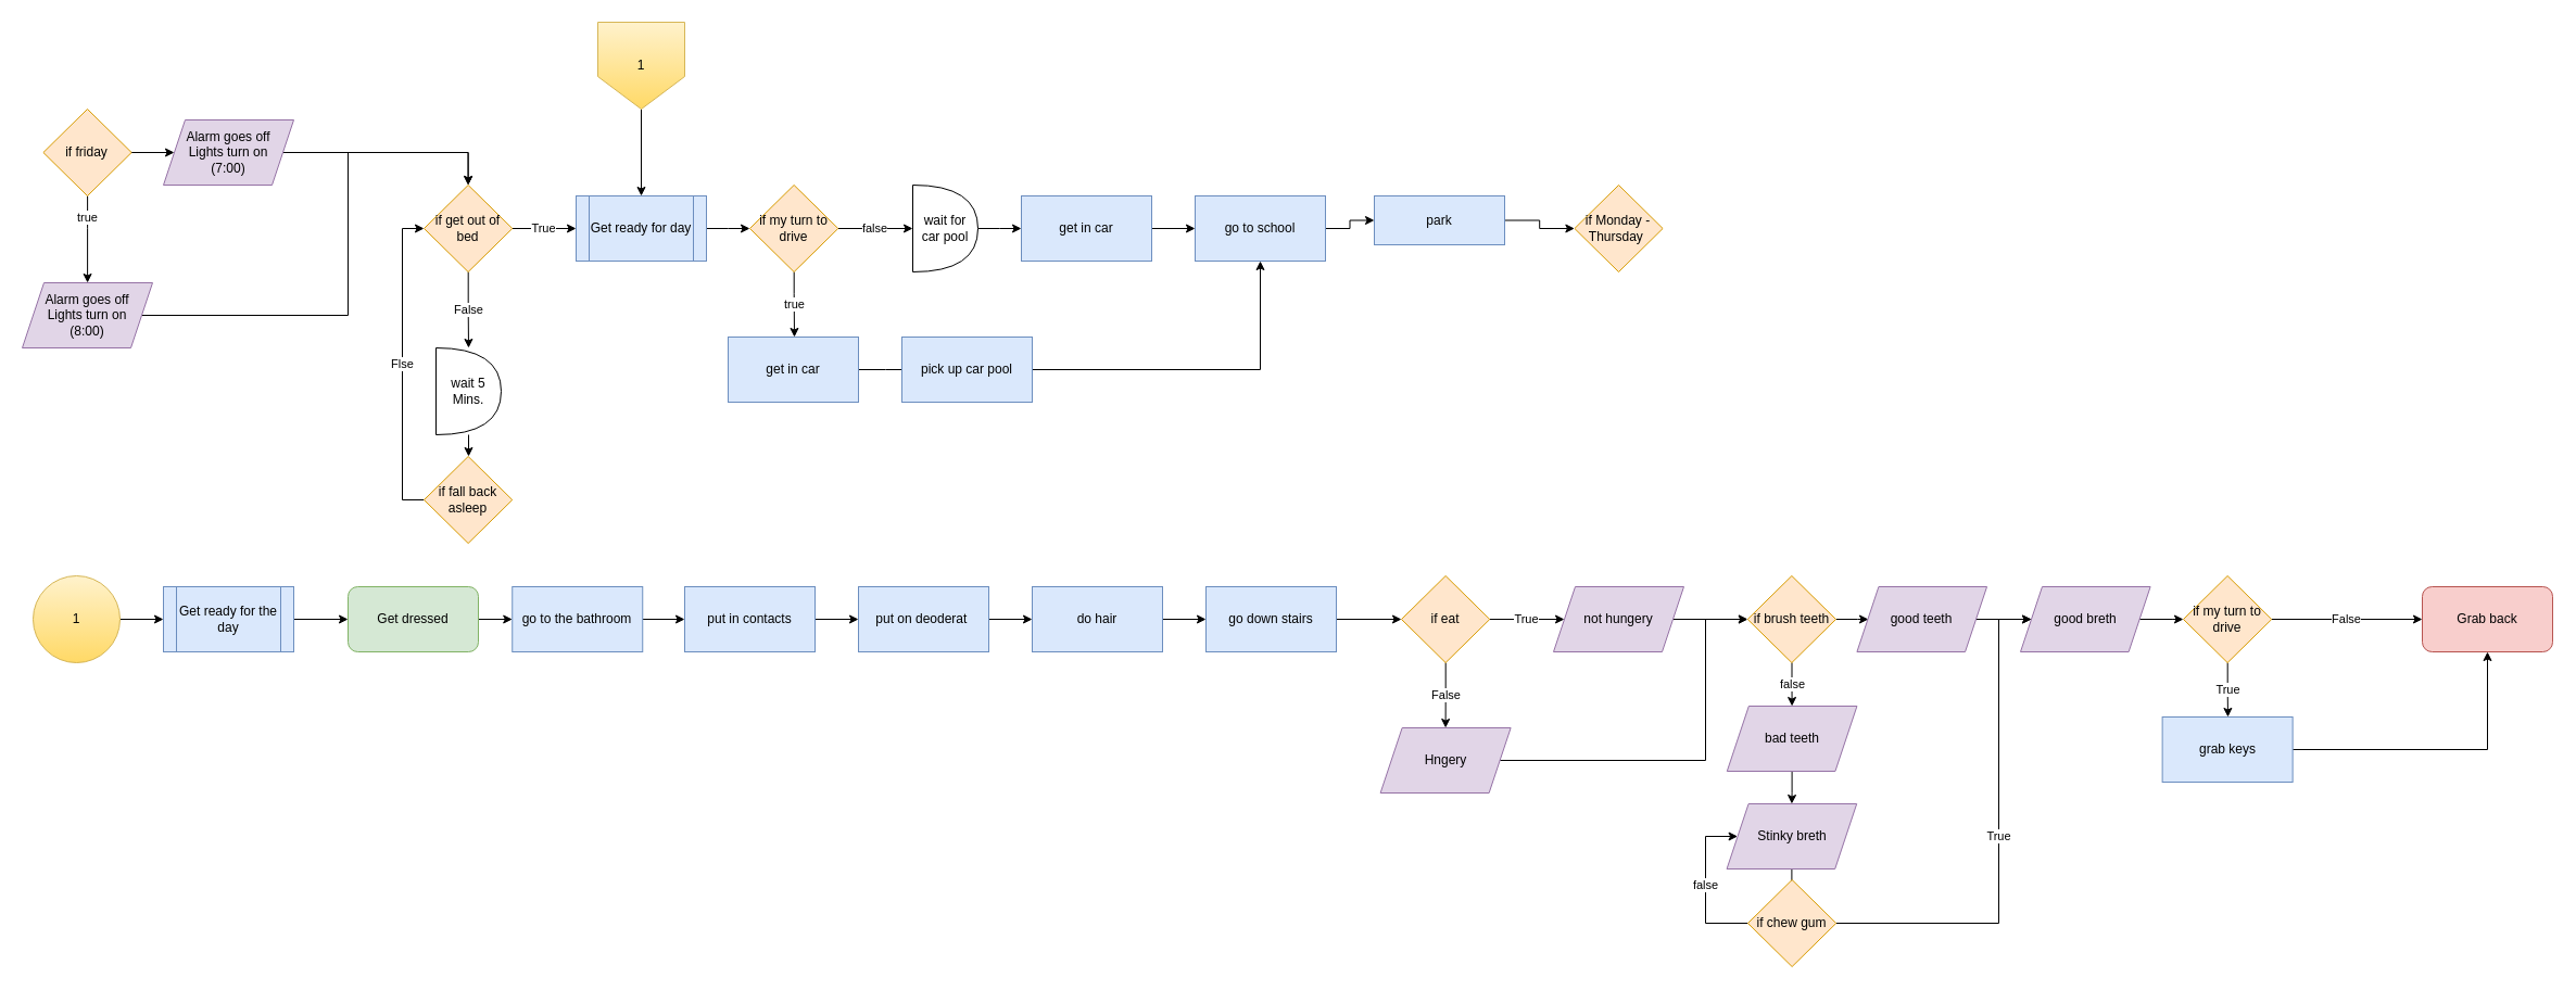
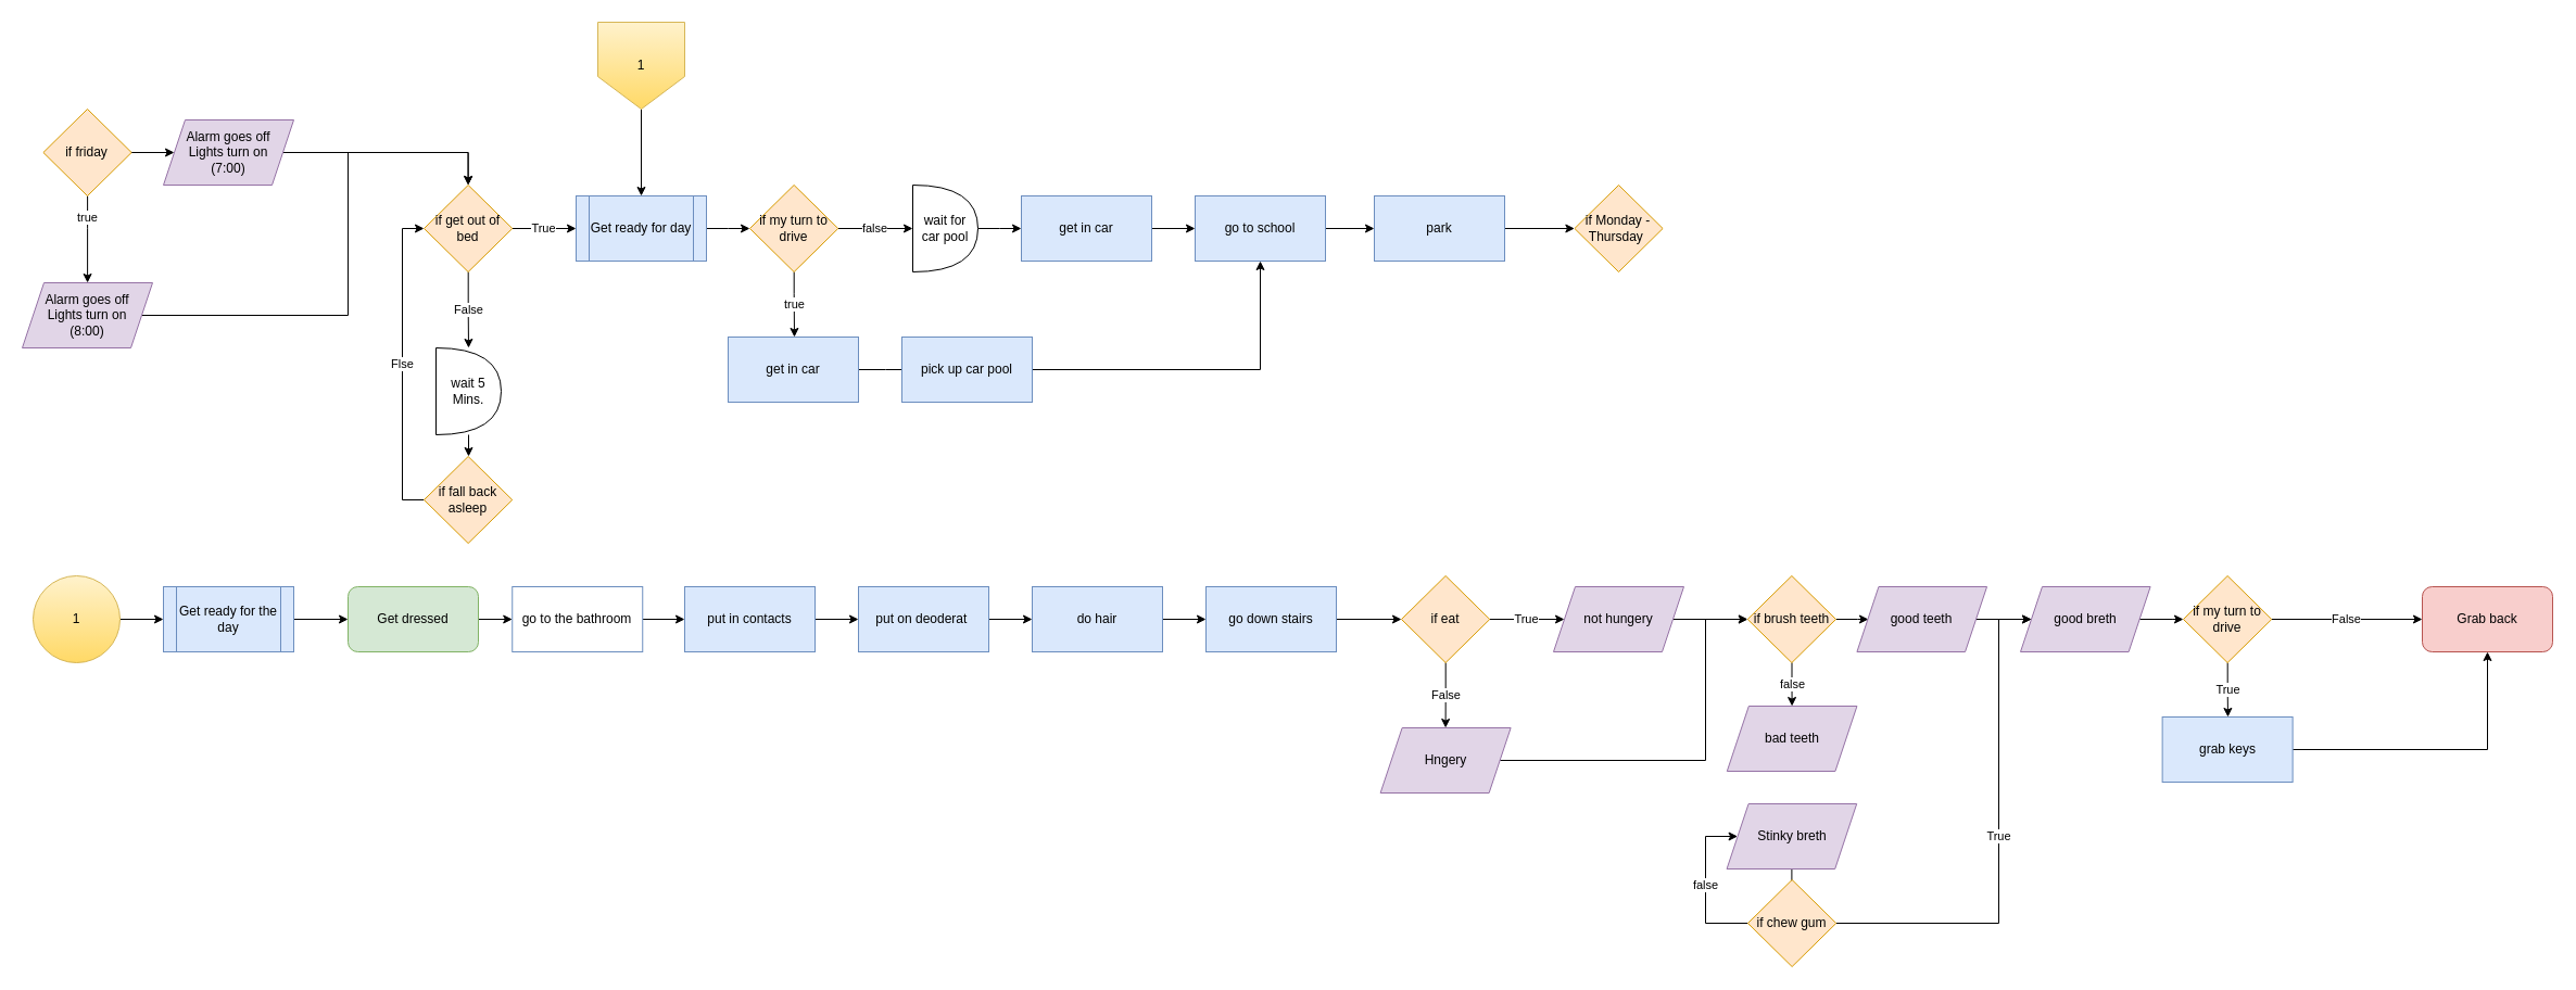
- <mxCell id="72" value="park" style="whiteSpace=wrap;html=1;rounded=0;strokeColor=#6c8ebf;fillColor=#dae8fc;" vertex="1" parent="1"><mxGeometry x="1265" y="180" width="120" height="45" as="geometry" /></mxCell>
+ <mxCell id="72" value="park" style="whiteSpace=wrap;html=1;rounded=0;strokeColor=#6c8ebf;fillColor=#dae8fc;" vertex="1" parent="1"><mxGeometry x="1265" y="180" width="120" height="60" as="geometry" /></mxCell>
- <mxCell id="28" value="go to the bathroom" style="rounded=0;whiteSpace=wrap;html=1;fillColor=#dae8fc;strokeColor=#6c8ebf;" parent="1" vertex="1"><mxGeometry x="471.25" y="540" width="120" height="60" as="geometry" /></mxCell>
+ <mxCell id="28" value="go to the bathroom" style="rounded=0;whiteSpace=wrap;html=1;fillColor=#ffffff;strokeColor=#6c8ebf;" parent="1" vertex="1"><mxGeometry x="471.25" y="540" width="120" height="60" as="geometry" /></mxCell>
- <mxCell id="46" style="edgeStyle=orthogonalEdgeStyle;rounded=0;orthogonalLoop=1;jettySize=auto;html=1;" edge="1" parent="1" source="47" target="42"><mxGeometry relative="1" as="geometry" /></mxCell>
